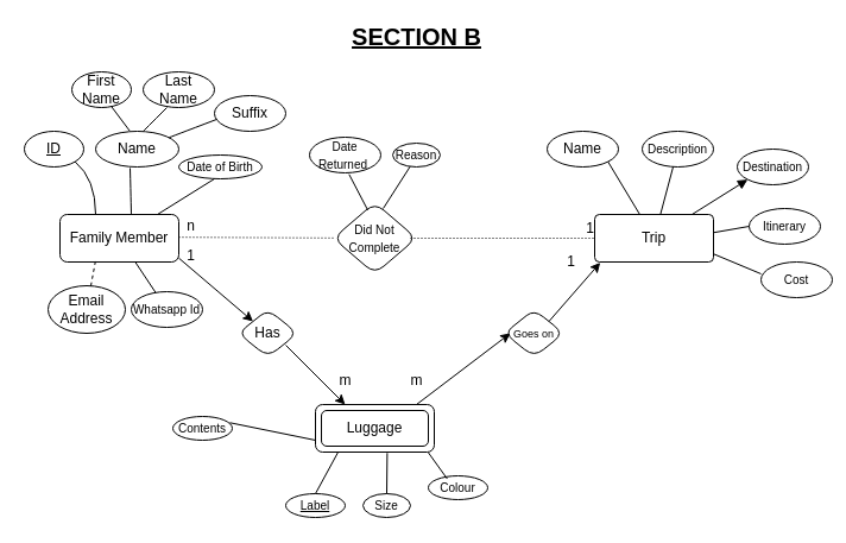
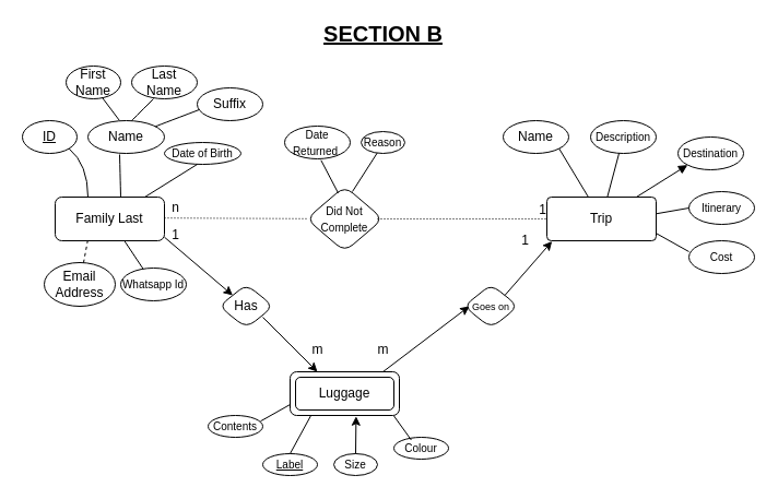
- <mxCell id="2" value="Family Member" style="whiteSpace=wrap;html=1;align=center;rounded=1;" vertex="1" parent="1"><mxGeometry x="50" y="180" width="100" height="40" as="geometry" /></mxCell>
+ <mxCell id="2" value="Family Last" style="whiteSpace=wrap;html=1;align=center;rounded=1;" vertex="1" parent="1"><mxGeometry x="50" y="180" width="100" height="40" as="geometry" /></mxCell>
- <mxCell id="29" value="&lt;font style=&quot;font-size: 10px&quot;&gt;Cost&lt;/font&gt;" style="ellipse;whiteSpace=wrap;html=1;align=center;rounded=1;" vertex="1" parent="1"><mxGeometry x="640" y="220" width="60" height="30" as="geometry" /></mxCell>
+ <mxCell id="29" value="&lt;font style=&quot;font-size: 10px&quot;&gt;Cost&lt;/font&gt;" style="ellipse;whiteSpace=wrap;html=1;align=center;rounded=1;" vertex="1" parent="1"><mxGeometry x="630" y="220" width="60" height="30" as="geometry" /></mxCell>
- <mxCell id="51" value="&lt;font style=&quot;font-size: 10px&quot;&gt;Contents&lt;/font&gt;" style="ellipse;whiteSpace=wrap;html=1;align=center;rounded=1;" vertex="1" parent="1"><mxGeometry x="145" y="350" width="50" height="20" as="geometry" /></mxCell>
+ <mxCell id="51" value="&lt;font style=&quot;font-size: 10px&quot;&gt;Contents&lt;/font&gt;" style="ellipse;whiteSpace=wrap;html=1;align=center;rounded=1;" vertex="1" parent="1"><mxGeometry x="190" y="380" width="50" height="20" as="geometry" /></mxCell>
- <mxCell id="56" value="" style="endArrow=none;html=1;entryX=0.604;entryY=1.02;entryDx=0;entryDy=0;entryPerimeter=0;exitX=0.5;exitY=0;exitDx=0;exitDy=0;" edge="1" parent="1" source="52" target="35"><mxGeometry width="50" height="50" relative="1" as="geometry"><mxPoint x="324" y="410" as="sourcePoint" /><mxPoint x="275" y="380" as="targetPoint" /></mxGeometry></mxCell>
+ <mxCell id="56" value="" style="endArrow=classic;html=1;entryX=0.604;entryY=1.02;entryDx=0;entryDy=0;entryPerimeter=0;exitX=0.5;exitY=0;exitDx=0;exitDy=0;" edge="1" parent="1" source="52" target="35"><mxGeometry width="50" height="50" relative="1" as="geometry"><mxPoint x="324" y="410" as="sourcePoint" /><mxPoint x="275" y="380" as="targetPoint" /></mxGeometry></mxCell>
